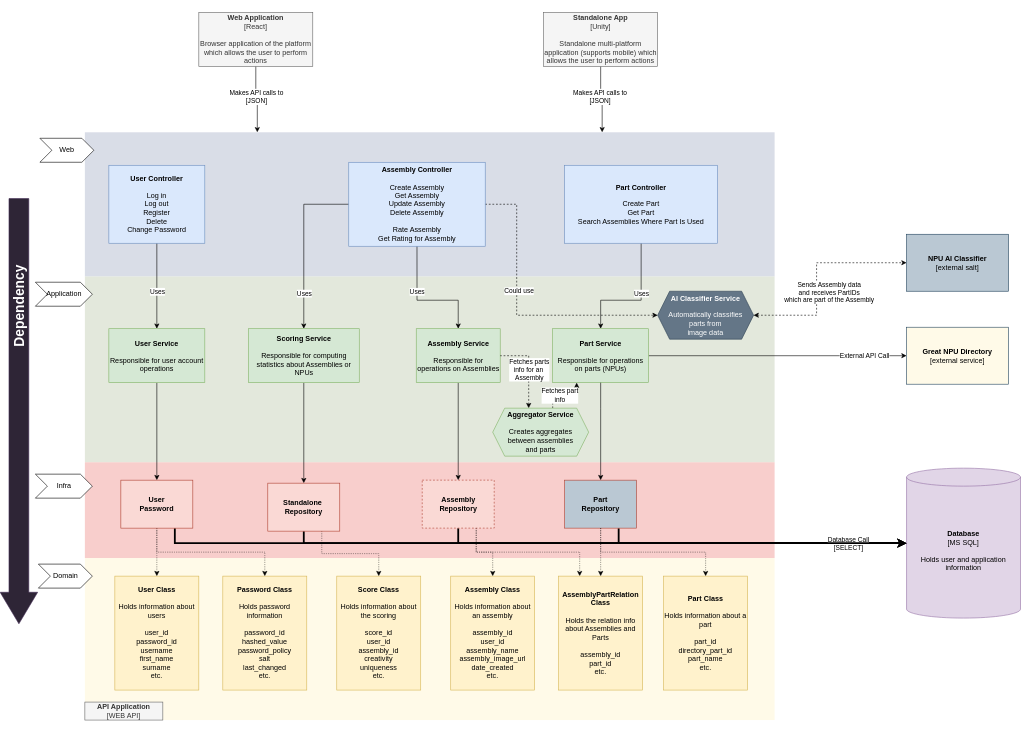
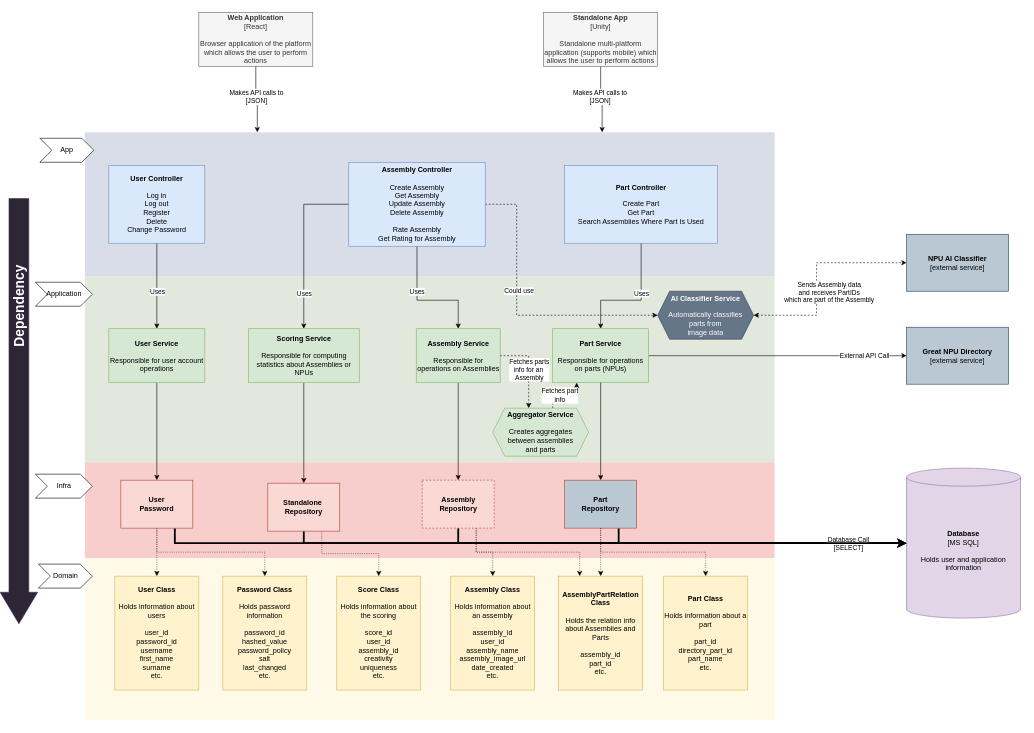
- <mxCell id="47" value="Web" style="shape=step;perimeter=stepPerimeter;whiteSpace=wrap;html=1;fixedSize=1;" parent="1" vertex="1"><mxGeometry x="55" y="230" width="90" height="40" as="geometry" /></mxCell>
+ <mxCell id="47" value="App" style="shape=step;perimeter=stepPerimeter;whiteSpace=wrap;html=1;fixedSize=1;" parent="1" vertex="1"><mxGeometry x="55" y="230" width="90" height="40" as="geometry" /></mxCell>
- <mxCell id="63" value="&lt;b&gt;NPU AI Classifier&lt;/b&gt;&lt;br&gt;[external salt]" style="rounded=0;whiteSpace=wrap;html=1;fillColor=#bac8d3;strokeColor=#23445d;" parent="1" vertex="1"><mxGeometry x="1500" y="390" width="170" height="95" as="geometry" /></mxCell>
+ <mxCell id="63" value="&lt;b&gt;NPU AI Classifier&lt;/b&gt;&lt;br&gt;[external service]" style="rounded=0;whiteSpace=wrap;html=1;fillColor=#bac8d3;strokeColor=#23445d;" parent="1" vertex="1"><mxGeometry x="1500" y="390" width="170" height="95" as="geometry" /></mxCell>
- <mxCell id="41" value="&lt;b&gt;Great NPU Directory&lt;/b&gt;&lt;br&gt;[external service]" style="rounded=0;whiteSpace=wrap;html=1;fillColor=#fffae8;strokeColor=#23445d;" parent="1" vertex="1"><mxGeometry x="1500" y="545" width="170" height="95" as="geometry" /></mxCell>
+ <mxCell id="41" value="&lt;b&gt;Great NPU Directory&lt;/b&gt;&lt;br&gt;[external service]" style="rounded=0;whiteSpace=wrap;html=1;fillColor=#bac8d3;strokeColor=#23445d;" parent="1" vertex="1"><mxGeometry x="1500" y="545" width="170" height="95" as="geometry" /></mxCell>
- <mxCell id="39" value="&lt;b&gt;API Application&lt;br&gt;&lt;/b&gt;[WEB API]" style="rounded=0;whiteSpace=wrap;html=1;fillColor=#f5f5f5;fontColor=#333333;strokeColor=#666666;" parent="1" vertex="1"><mxGeometry x="130" y="1170" width="130" height="30" as="geometry" /></mxCell>
